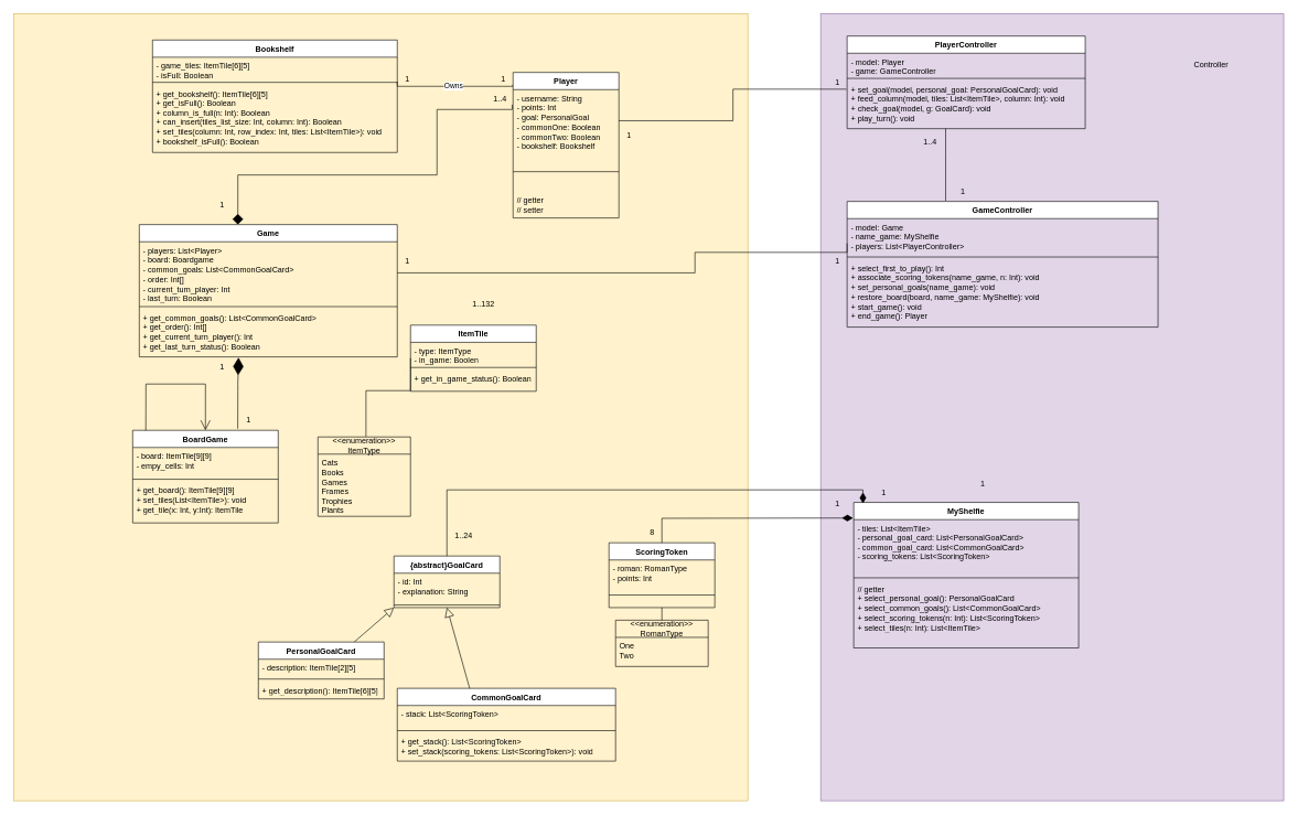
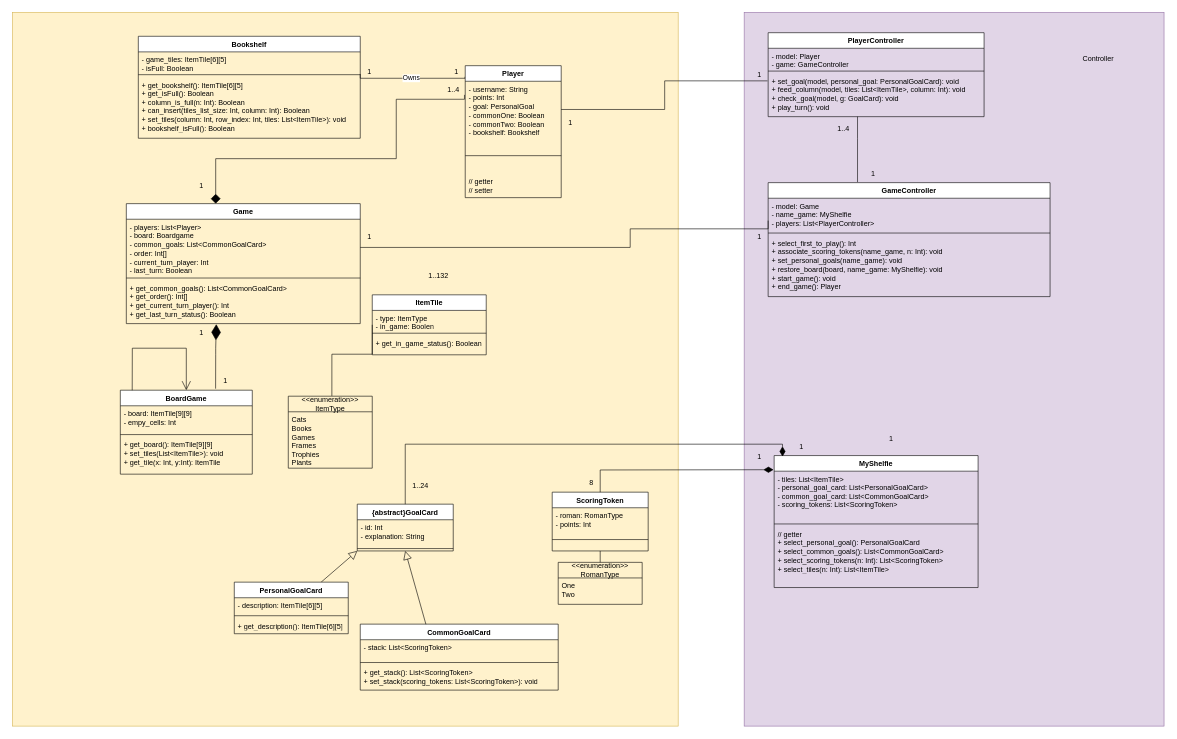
- <mxCell id="78" value="- description: ItemTile[2][5]" style="text;strokeColor=none;fillColor=none;align=left;verticalAlign=top;spacingLeft=4;spacingRight=4;overflow=hidden;rotatable=0;points=[[0,0.5],[1,0.5]];portConstraint=eastwest;whiteSpace=wrap;html=1;" parent="77" vertex="1"><mxGeometry y="26" width="190" height="26" as="geometry" /></mxCell>
+ <mxCell id="78" value="- description: ItemTile[6][5]" style="text;strokeColor=none;fillColor=none;align=left;verticalAlign=top;spacingLeft=4;spacingRight=4;overflow=hidden;rotatable=0;points=[[0,0.5],[1,0.5]];portConstraint=eastwest;whiteSpace=wrap;html=1;" parent="77" vertex="1"><mxGeometry y="26" width="190" height="26" as="geometry" /></mxCell>
